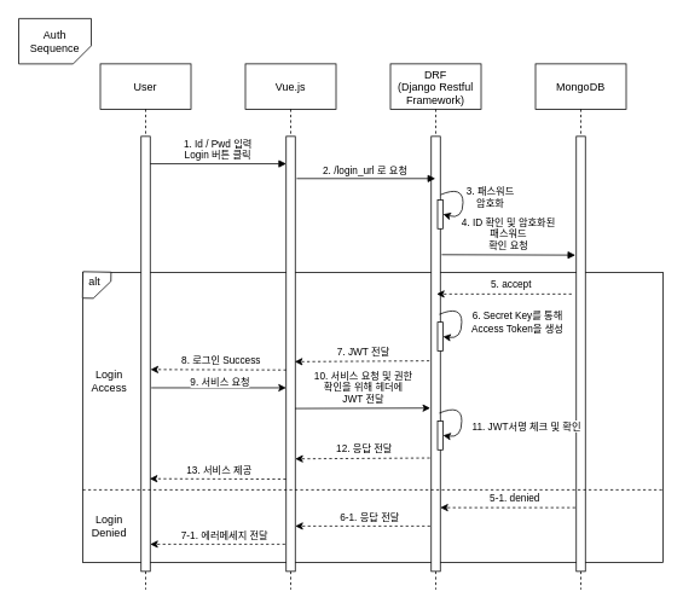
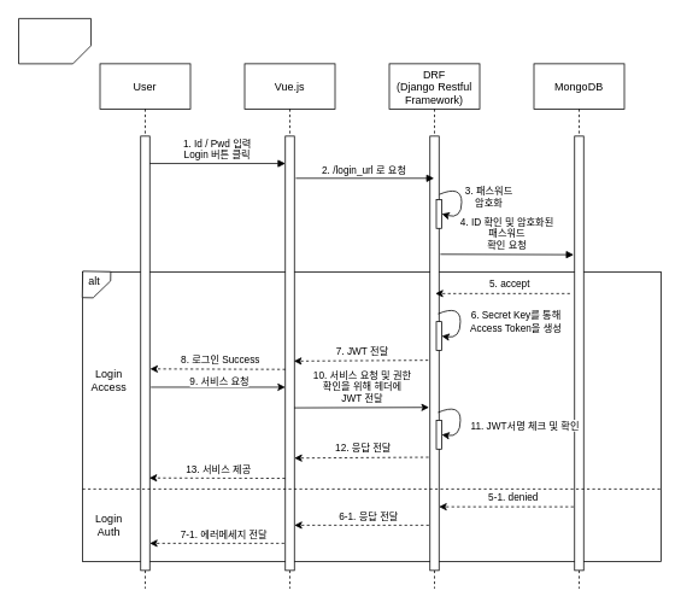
- <mxCell id="46" value="Auth Sequence" style="text;html=1;strokeColor=none;fillColor=none;align=center;verticalAlign=middle;whiteSpace=wrap;rounded=0;" vertex="1" parent="1"><mxGeometry x="40" y="35" width="40" height="20" as="geometry" /></mxCell>
- <mxCell id="23" value="Login&lt;br&gt;Denied" style="text;html=1;strokeColor=none;fillColor=none;align=center;verticalAlign=middle;whiteSpace=wrap;rounded=0;" parent="1" vertex="1"><mxGeometry x="99.62" y="570" width="40" height="20" as="geometry" /></mxCell>
+ <mxCell id="23" value="Login&lt;br&gt;Auth" style="text;html=1;strokeColor=none;fillColor=none;align=center;verticalAlign=middle;whiteSpace=wrap;rounded=0;" parent="1" vertex="1"><mxGeometry x="99.62" y="570" width="40" height="20" as="geometry" /></mxCell>
